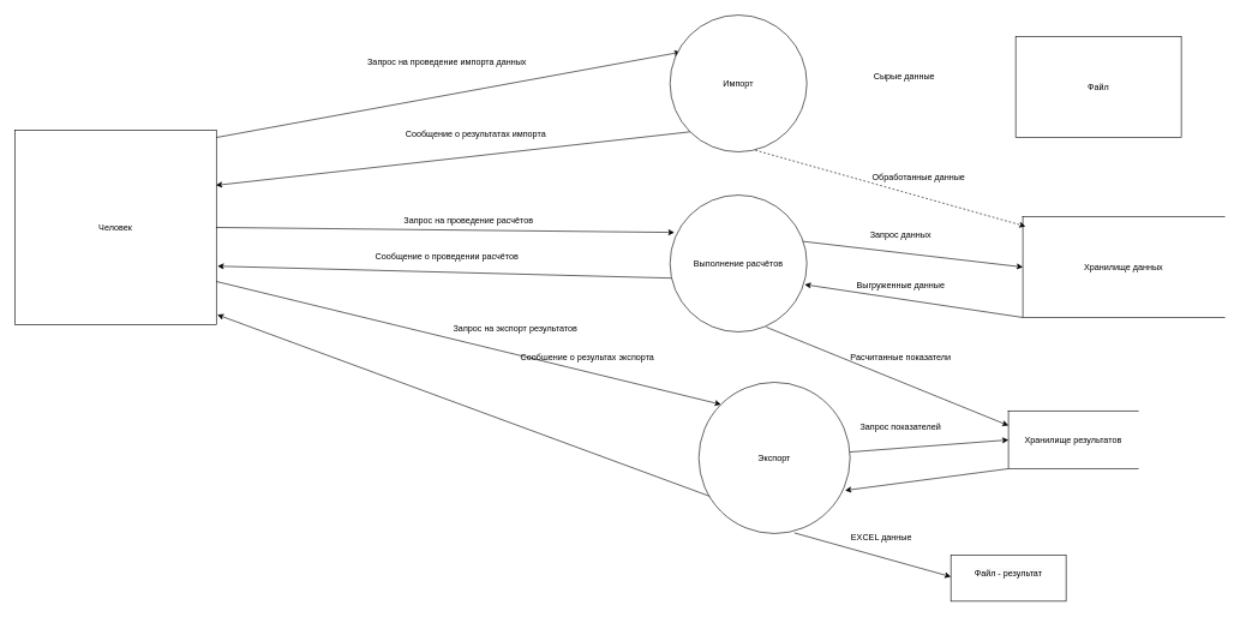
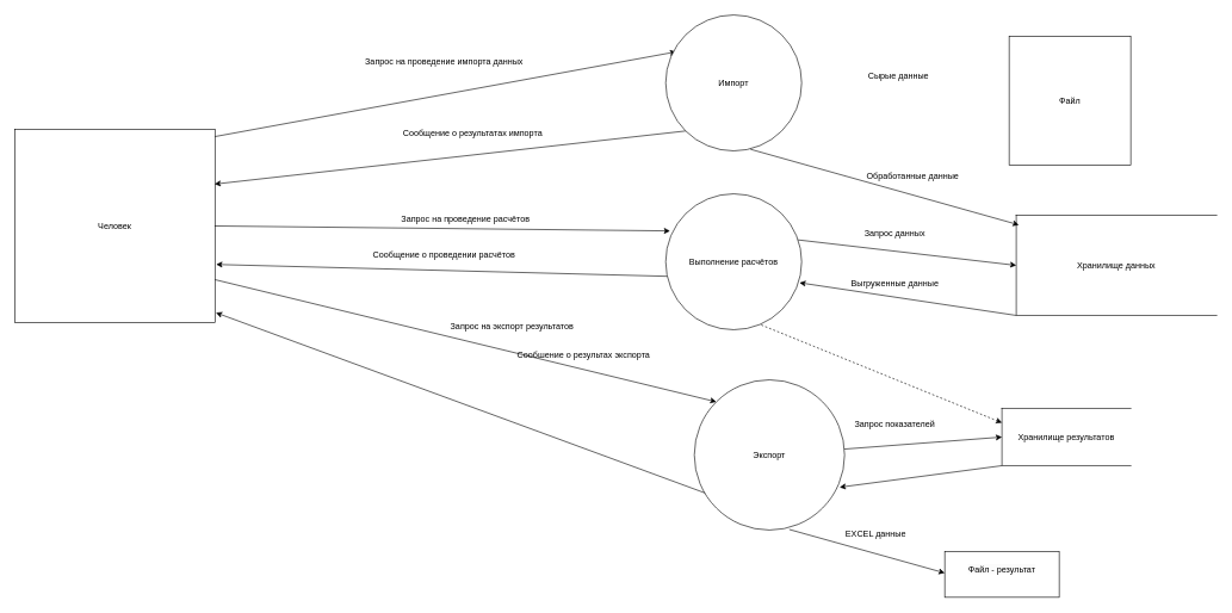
- <mxCell id="19" value="Файл" style="html=1;dashed=0;whiteSpace=wrap;" vertex="1" parent="1"><mxGeometry x="1410" y="50" width="230" height="140" as="geometry" /></mxCell>
+ <mxCell id="19" value="Файл" style="html=1;dashed=0;whiteSpace=wrap;" vertex="1" parent="1"><mxGeometry x="1410" y="50" width="170" height="180" as="geometry" /></mxCell>
- <mxCell id="24" value="" style="endArrow=classic;html=1;rounded=0;entryX=0.013;entryY=0.096;entryDx=0;entryDy=0;exitX=0.623;exitY=0.988;exitDx=0;exitDy=0;exitPerimeter=0;entryPerimeter=0;dashed=1;" edge="1" parent="1" source="21" target="15"><mxGeometry width="50" height="50" relative="1" as="geometry"><mxPoint x="1250" y="280" as="sourcePoint" /><mxPoint x="1350" y="310" as="targetPoint" /></mxGeometry></mxCell>
+ <mxCell id="24" value="" style="endArrow=classic;html=1;rounded=0;entryX=0.013;entryY=0.096;entryDx=0;entryDy=0;exitX=0.623;exitY=0.988;exitDx=0;exitDy=0;exitPerimeter=0;entryPerimeter=0;" edge="1" parent="1" source="21" target="15"><mxGeometry width="50" height="50" relative="1" as="geometry"><mxPoint x="1250" y="280" as="sourcePoint" /><mxPoint x="1350" y="310" as="targetPoint" /></mxGeometry></mxCell>
- <mxCell id="30" value="Расчитанные показатели" style="text;html=1;align=center;verticalAlign=middle;resizable=0;points=[];autosize=1;strokeColor=none;fillColor=none;" vertex="1" parent="1"><mxGeometry x="1170" y="480" width="160" height="30" as="geometry" /></mxCell>
- <mxCell id="29" value="" style="endArrow=classic;html=1;rounded=0;entryX=0;entryY=0.25;entryDx=0;entryDy=0;exitX=0.703;exitY=0.965;exitDx=0;exitDy=0;exitPerimeter=0;" edge="1" parent="1" source="22" target="16"><mxGeometry width="50" height="50" relative="1" as="geometry"><mxPoint x="1090" y="570" as="sourcePoint" /><mxPoint x="1140" y="520" as="targetPoint" /></mxGeometry></mxCell>
+ <mxCell id="29" value="" style="endArrow=classic;html=1;rounded=0;entryX=0;entryY=0.25;entryDx=0;entryDy=0;exitX=0.703;exitY=0.965;exitDx=0;exitDy=0;exitPerimeter=0;dashed=1;" edge="1" parent="1" source="22" target="16"><mxGeometry width="50" height="50" relative="1" as="geometry"><mxPoint x="1090" y="570" as="sourcePoint" /><mxPoint x="1140" y="520" as="targetPoint" /></mxGeometry></mxCell>
